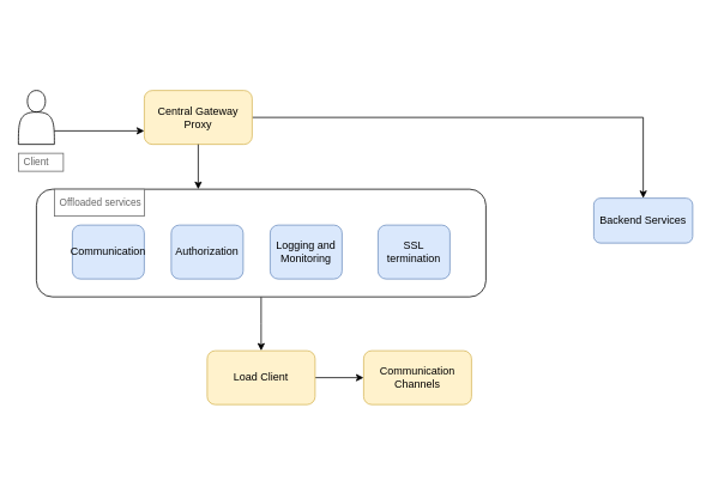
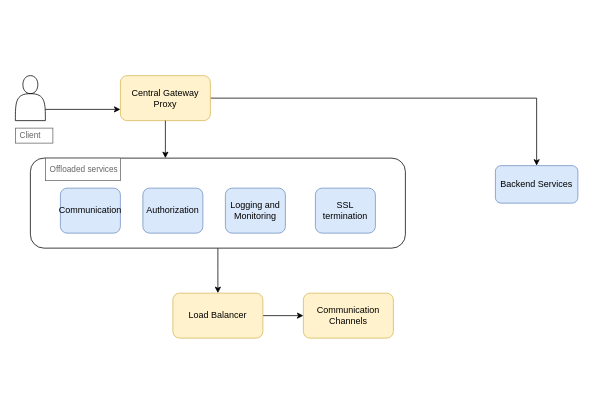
- <mxCell id="17" value="Load Client" style="rounded=1;whiteSpace=wrap;html=1;fillColor=#fff2cc;strokeColor=#d6b656;" vertex="1" parent="1"><mxGeometry x="230" y="390" width="120" height="60" as="geometry" /></mxCell>
+ <mxCell id="17" value="Load Balancer" style="rounded=1;whiteSpace=wrap;html=1;fillColor=#fff2cc;strokeColor=#d6b656;" vertex="1" parent="1"><mxGeometry x="230" y="390" width="120" height="60" as="geometry" /></mxCell>
